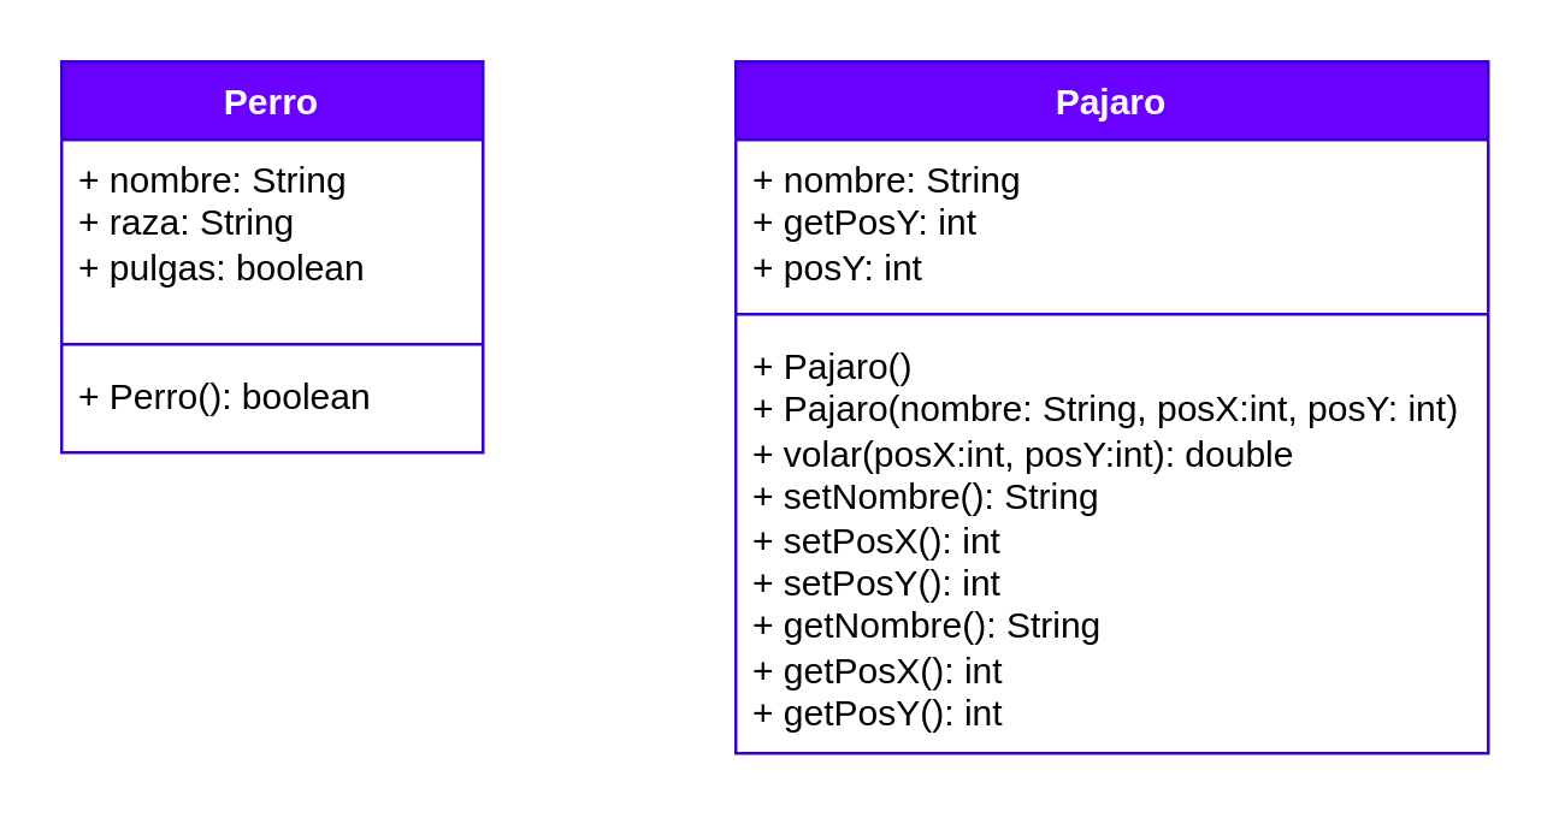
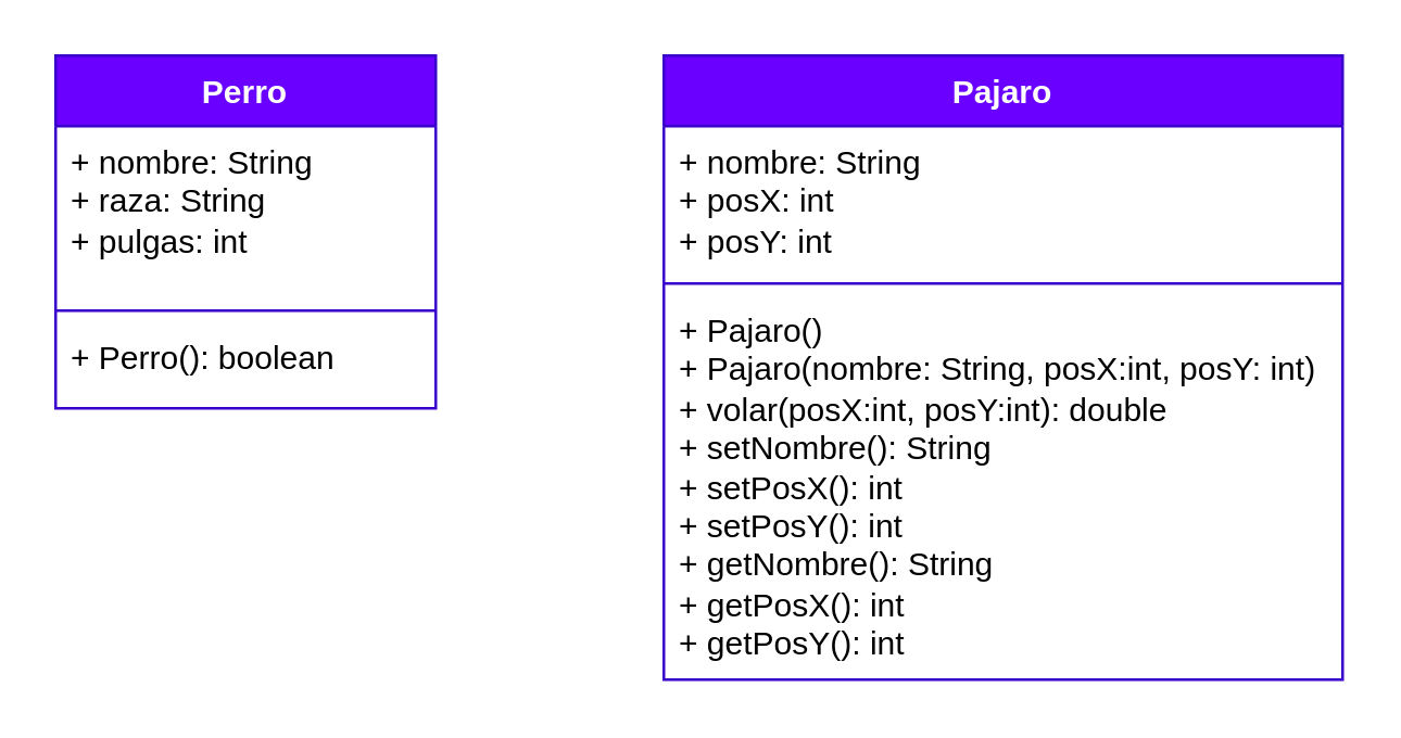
- <mxCell id="3" value="+ nombre: String&lt;br&gt;+ raza: String&lt;br&gt;+ pulgas: boolean" style="text;strokeColor=none;fillColor=none;align=left;verticalAlign=top;spacingLeft=4;spacingRight=4;overflow=hidden;rotatable=0;points=[[0,0.5],[1,0.5]];portConstraint=eastwest;whiteSpace=wrap;html=1;" vertex="1" parent="2"><mxGeometry y="26" width="140" height="64" as="geometry" /></mxCell>
+ <mxCell id="3" value="+ nombre: String&lt;br&gt;+ raza: String&lt;br&gt;+ pulgas: int" style="text;strokeColor=none;fillColor=none;align=left;verticalAlign=top;spacingLeft=4;spacingRight=4;overflow=hidden;rotatable=0;points=[[0,0.5],[1,0.5]];portConstraint=eastwest;whiteSpace=wrap;html=1;" vertex="1" parent="2"><mxGeometry y="26" width="140" height="64" as="geometry" /></mxCell>
- <mxCell id="7" value="+ nombre: String&lt;br&gt;+ getPosY: int&lt;br&gt;+ posY: int" style="text;strokeColor=none;fillColor=none;align=left;verticalAlign=top;spacingLeft=4;spacingRight=4;overflow=hidden;rotatable=0;points=[[0,0.5],[1,0.5]];portConstraint=eastwest;whiteSpace=wrap;html=1;" vertex="1" parent="6"><mxGeometry y="26" width="250" height="54" as="geometry" /></mxCell>
+ <mxCell id="7" value="+ nombre: String&lt;br&gt;+ posX: int&lt;br&gt;+ posY: int" style="text;strokeColor=none;fillColor=none;align=left;verticalAlign=top;spacingLeft=4;spacingRight=4;overflow=hidden;rotatable=0;points=[[0,0.5],[1,0.5]];portConstraint=eastwest;whiteSpace=wrap;html=1;" vertex="1" parent="6"><mxGeometry y="26" width="250" height="54" as="geometry" /></mxCell>
